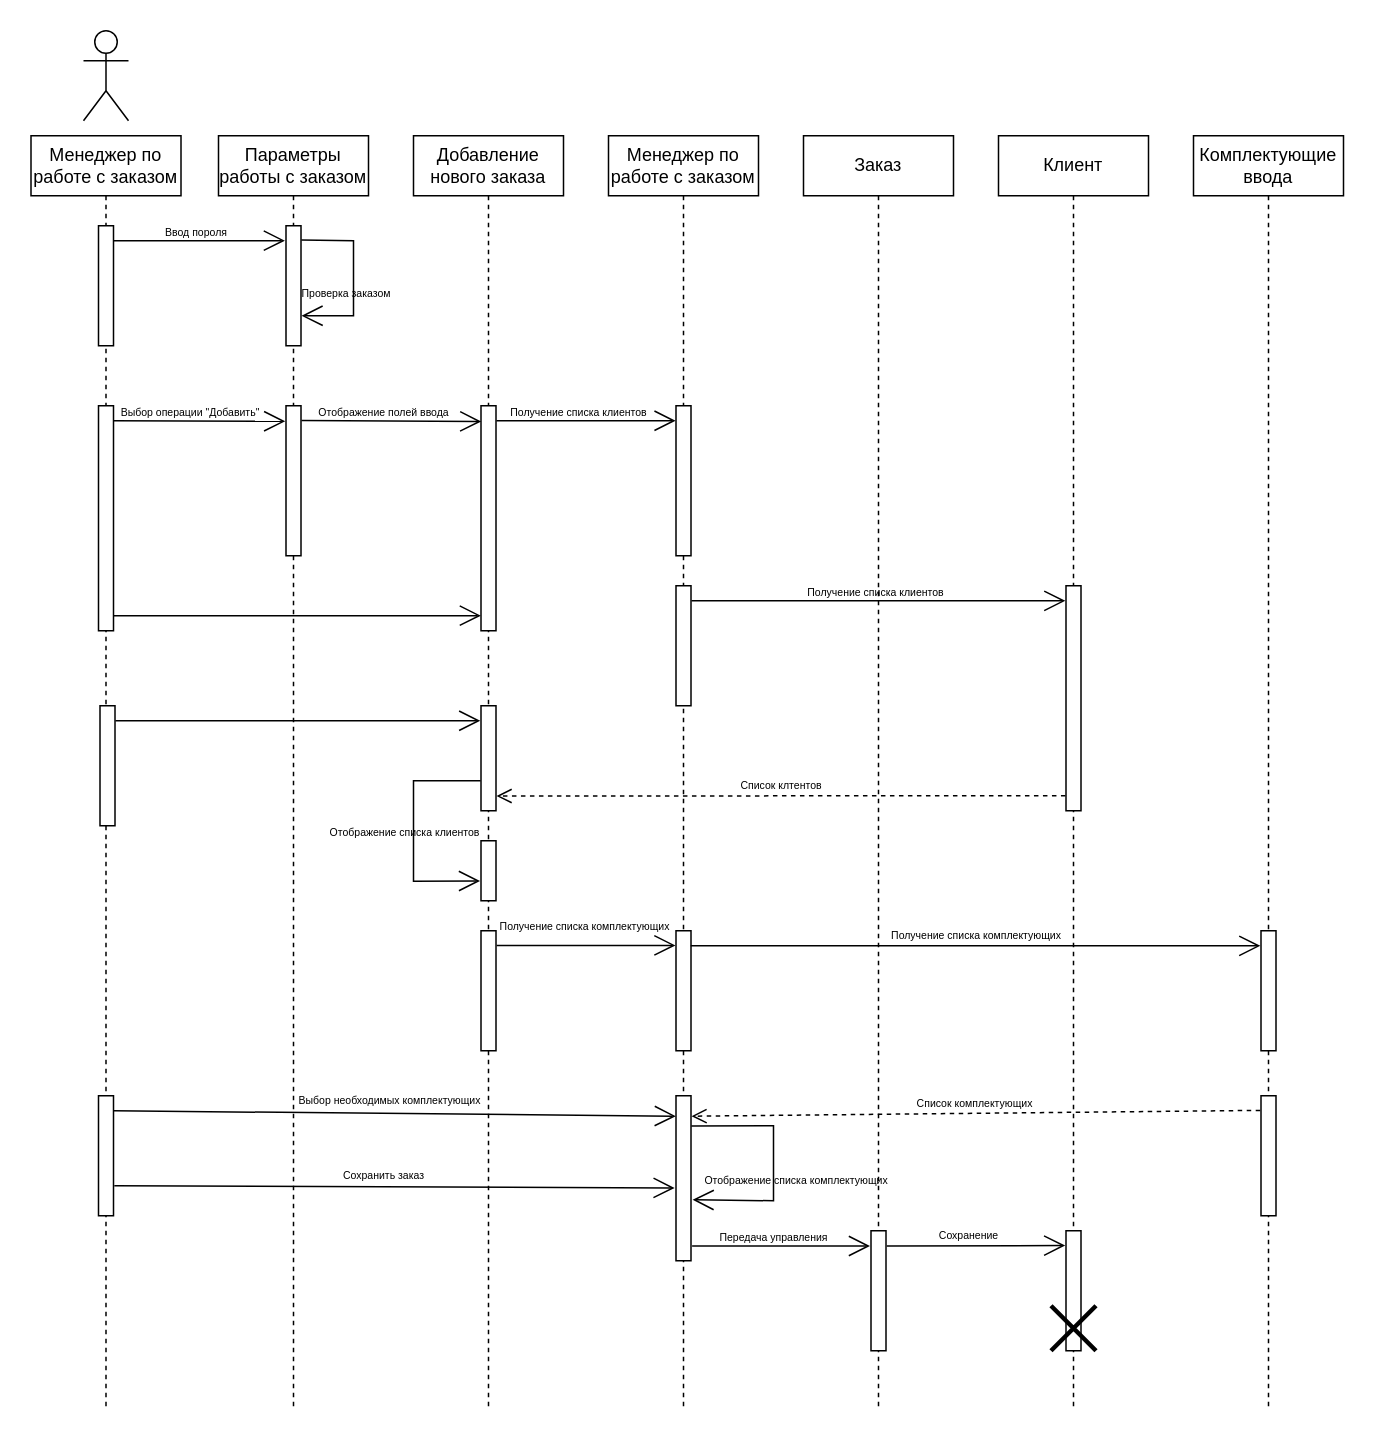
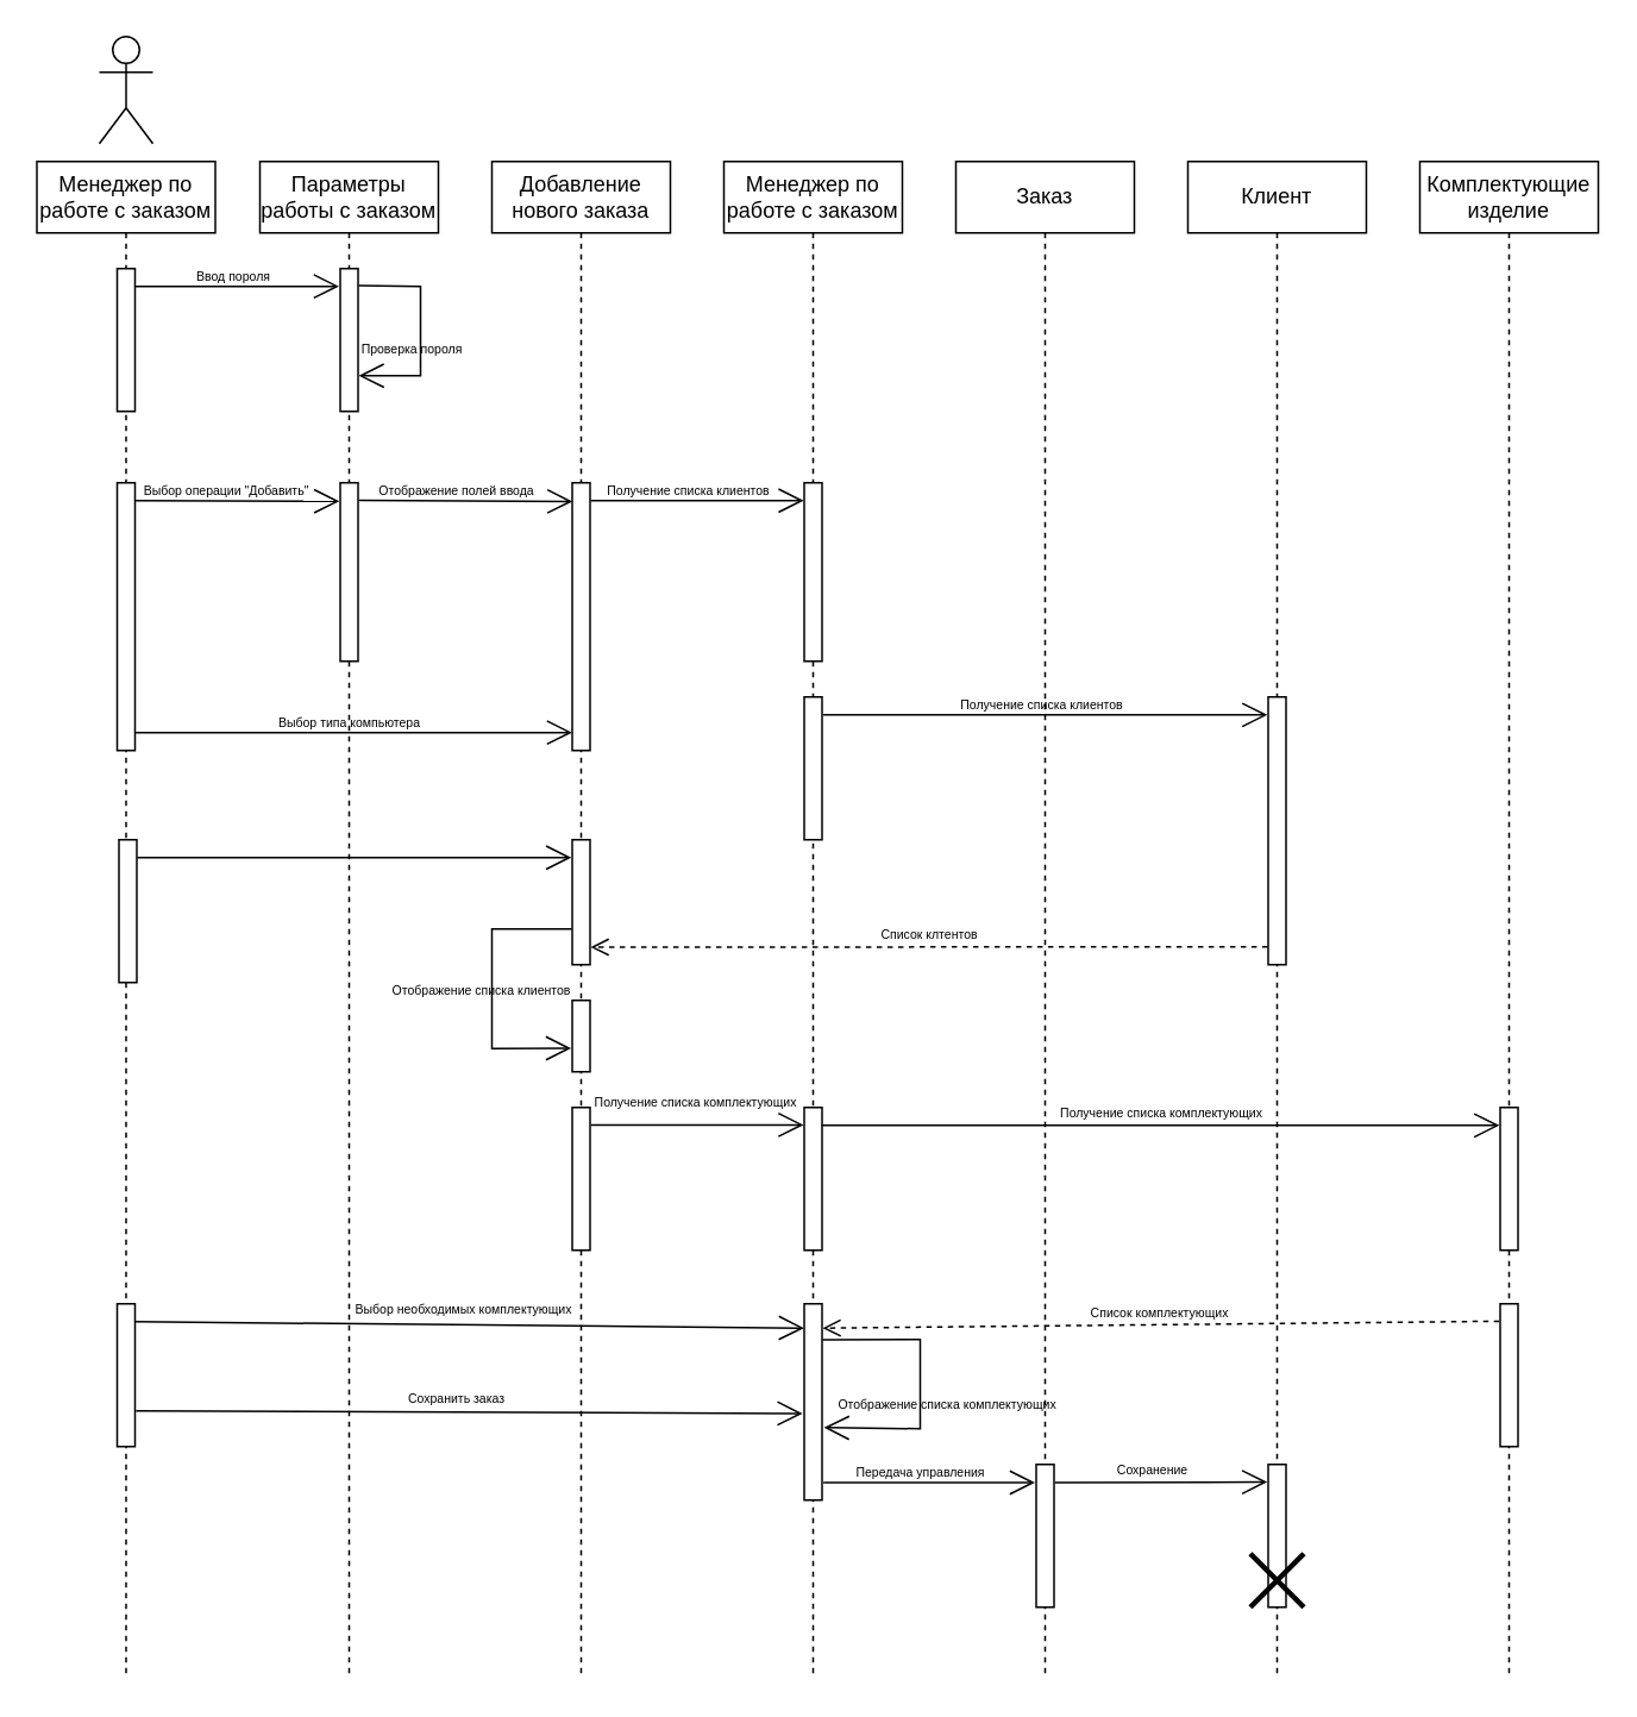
- <mxCell id="35" value="Комплектующие ввода" style="shape=umlLifeline;perimeter=lifelinePerimeter;whiteSpace=wrap;html=1;container=1;collapsible=0;recursiveResize=0;outlineConnect=0;" vertex="1" parent="1"><mxGeometry x="795" y="90" width="100" height="850" as="geometry" /></mxCell>
+ <mxCell id="35" value="Комплектующие изделие" style="shape=umlLifeline;perimeter=lifelinePerimeter;whiteSpace=wrap;html=1;container=1;collapsible=0;recursiveResize=0;outlineConnect=0;" vertex="1" parent="1"><mxGeometry x="795" y="90" width="100" height="850" as="geometry" /></mxCell>
- <mxCell id="39" value="&lt;font style=&quot;font-size: 7px;&quot;&gt;Проверка заказом&lt;/font&gt;" style="text;html=1;align=center;verticalAlign=middle;resizable=0;points=[];autosize=1;strokeColor=none;fillColor=none;strokeWidth=1;" vertex="1" parent="1"><mxGeometry x="190" y="179" width="80" height="30" as="geometry" /></mxCell>
+ <mxCell id="39" value="&lt;font style=&quot;font-size: 7px;&quot;&gt;Проверка пороля&lt;/font&gt;" style="text;html=1;align=center;verticalAlign=middle;resizable=0;points=[];autosize=1;strokeColor=none;fillColor=none;strokeWidth=1;" vertex="1" parent="1"><mxGeometry x="190" y="179" width="80" height="30" as="geometry" /></mxCell>
+ <mxCell id="42" value="Выбор типа компьютера" style="text;html=1;align=center;verticalAlign=middle;resizable=0;points=[];autosize=1;strokeColor=none;fillColor=none;fontSize=7;" vertex="1" parent="1"><mxGeometry x="145" y="395" width="100" height="20" as="geometry" /></mxCell>
